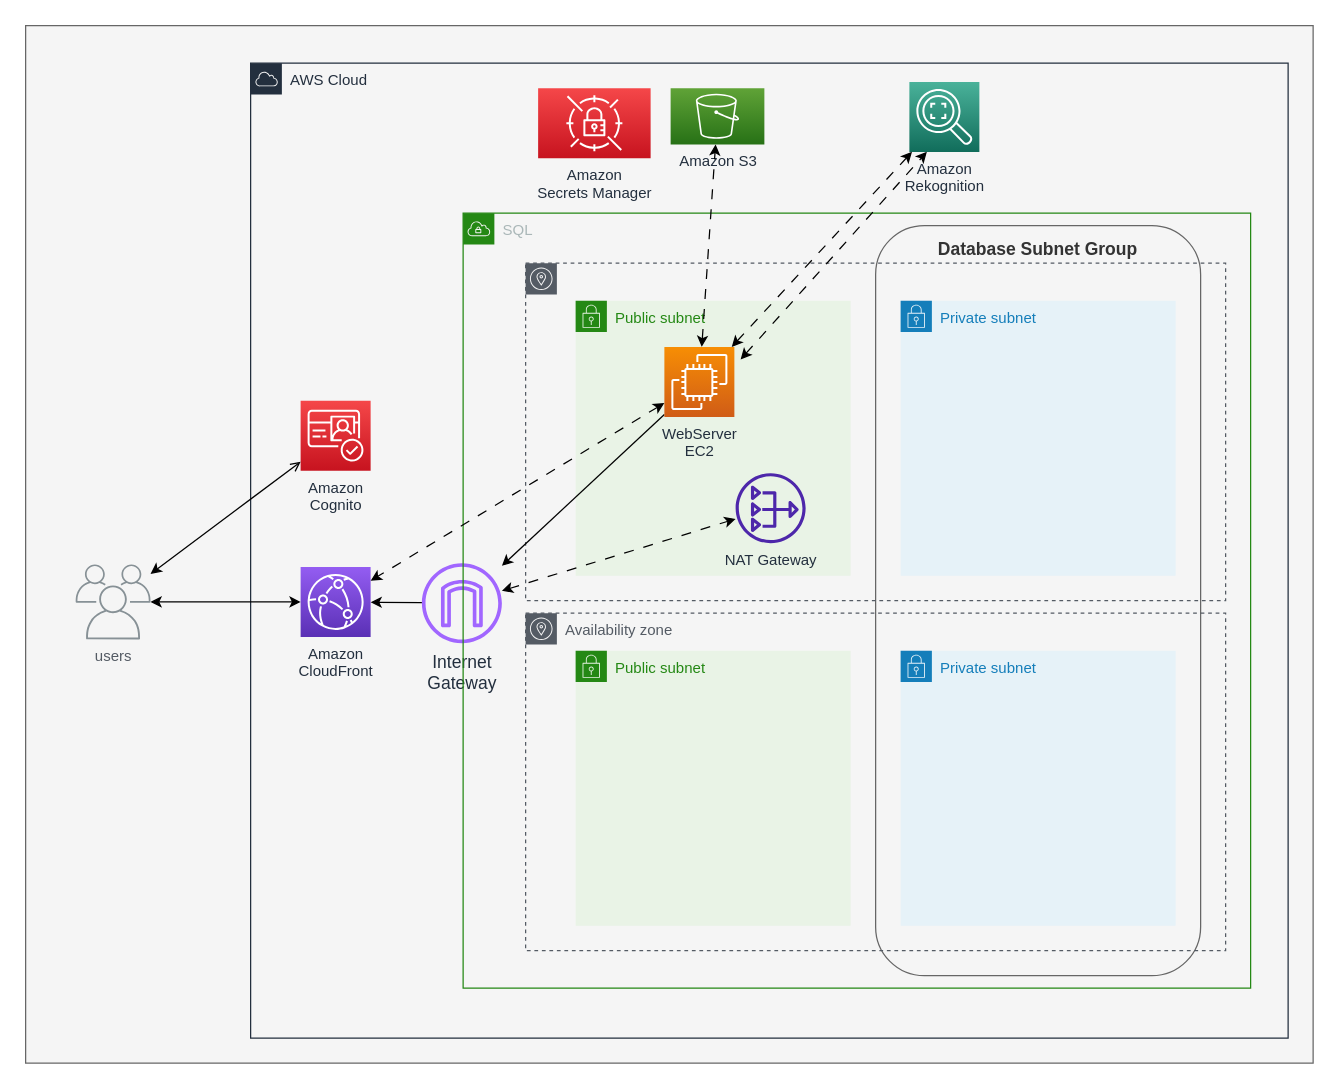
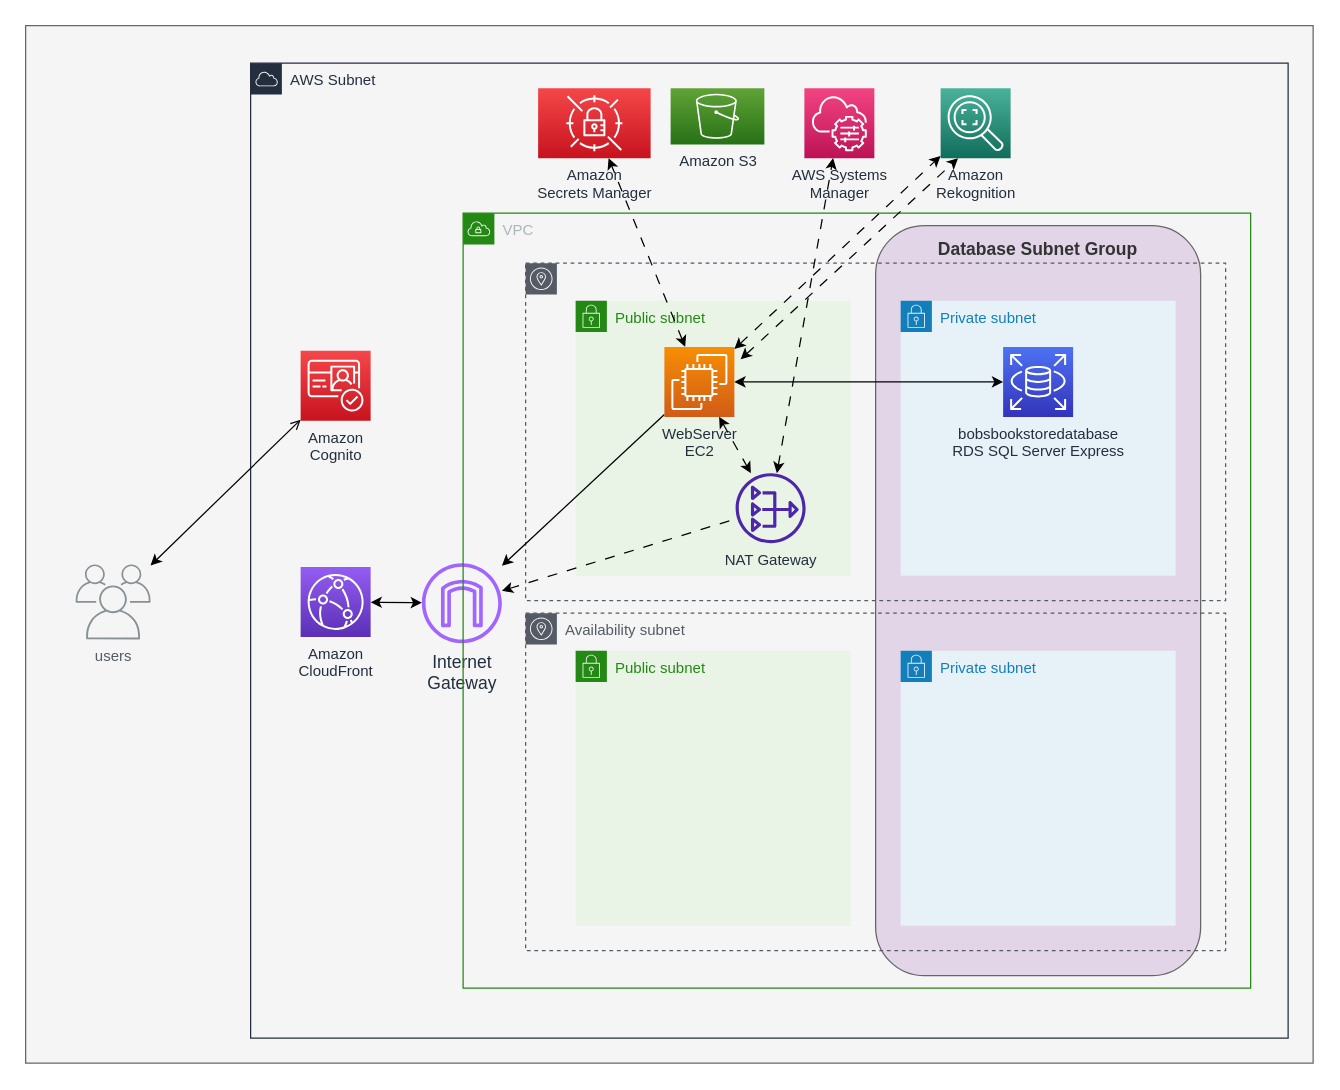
- <mxCell id="3" value="AWS Cloud" style="points=[[0,0],[0.25,0],[0.5,0],[0.75,0],[1,0],[1,0.25],[1,0.5],[1,0.75],[1,1],[0.75,1],[0.5,1],[0.25,1],[0,1],[0,0.75],[0,0.5],[0,0.25]];outlineConnect=0;gradientColor=none;html=1;whiteSpace=wrap;fontSize=12;fontStyle=0;container=1;pointerEvents=0;collapsible=0;recursiveResize=0;shape=mxgraph.aws4.group;grIcon=mxgraph.aws4.group_aws_cloud;strokeColor=#232F3E;fillColor=none;verticalAlign=top;align=left;spacingLeft=30;fontColor=#232F3E;dashed=0;" vertex="1" parent="1"><mxGeometry x="200" y="50" width="830" height="780" as="geometry" /></mxCell>
+ <mxCell id="3" value="AWS Subnet" style="points=[[0,0],[0.25,0],[0.5,0],[0.75,0],[1,0],[1,0.25],[1,0.5],[1,0.75],[1,1],[0.75,1],[0.5,1],[0.25,1],[0,1],[0,0.75],[0,0.5],[0,0.25]];outlineConnect=0;gradientColor=none;html=1;whiteSpace=wrap;fontSize=12;fontStyle=0;container=1;pointerEvents=0;collapsible=0;recursiveResize=0;shape=mxgraph.aws4.group;grIcon=mxgraph.aws4.group_aws_cloud;strokeColor=#232F3E;fillColor=none;verticalAlign=top;align=left;spacingLeft=30;fontColor=#232F3E;dashed=0;" vertex="1" parent="1"><mxGeometry x="200" y="50" width="830" height="780" as="geometry" /></mxCell>
- <mxCell id="10" value="&lt;div&gt;Amazon &lt;br&gt;&lt;/div&gt;&lt;div&gt;Rekognition&lt;/div&gt;" style="sketch=0;points=[[0,0,0],[0.25,0,0],[0.5,0,0],[0.75,0,0],[1,0,0],[0,1,0],[0.25,1,0],[0.5,1,0],[0.75,1,0],[1,1,0],[0,0.25,0],[0,0.5,0],[0,0.75,0],[1,0.25,0],[1,0.5,0],[1,0.75,0]];outlineConnect=0;fontColor=#232F3E;gradientColor=#4AB29A;gradientDirection=north;fillColor=#116D5B;strokeColor=#ffffff;dashed=0;verticalLabelPosition=bottom;verticalAlign=top;align=center;html=1;fontSize=12;fontStyle=0;aspect=fixed;shape=mxgraph.aws4.resourceIcon;resIcon=mxgraph.aws4.rekognition_2;" vertex="1" parent="3"><mxGeometry x="527" y="15" width="56" height="56" as="geometry" /></mxCell>
+ <mxCell id="10" value="&lt;div&gt;Amazon &lt;br&gt;&lt;/div&gt;&lt;div&gt;Rekognition&lt;/div&gt;" style="sketch=0;points=[[0,0,0],[0.25,0,0],[0.5,0,0],[0.75,0,0],[1,0,0],[0,1,0],[0.25,1,0],[0.5,1,0],[0.75,1,0],[1,1,0],[0,0.25,0],[0,0.5,0],[0,0.75,0],[1,0.25,0],[1,0.5,0],[1,0.75,0]];outlineConnect=0;fontColor=#232F3E;gradientColor=#4AB29A;gradientDirection=north;fillColor=#116D5B;strokeColor=#ffffff;dashed=0;verticalLabelPosition=bottom;verticalAlign=top;align=center;html=1;fontSize=12;fontStyle=0;aspect=fixed;shape=mxgraph.aws4.resourceIcon;resIcon=mxgraph.aws4.rekognition_2;" vertex="1" parent="3"><mxGeometry x="552" y="20" width="56" height="56" as="geometry" /></mxCell>
+ <mxCell id="9" value="&lt;div&gt;AWS Systems&lt;/div&gt;&lt;div&gt;Manager&lt;br&gt;&lt;/div&gt;" style="sketch=0;points=[[0,0,0],[0.25,0,0],[0.5,0,0],[0.75,0,0],[1,0,0],[0,1,0],[0.25,1,0],[0.5,1,0],[0.75,1,0],[1,1,0],[0,0.25,0],[0,0.5,0],[0,0.75,0],[1,0.25,0],[1,0.5,0],[1,0.75,0]];points=[[0,0,0],[0.25,0,0],[0.5,0,0],[0.75,0,0],[1,0,0],[0,1,0],[0.25,1,0],[0.5,1,0],[0.75,1,0],[1,1,0],[0,0.25,0],[0,0.5,0],[0,0.75,0],[1,0.25,0],[1,0.5,0],[1,0.75,0]];outlineConnect=0;fontColor=#232F3E;gradientColor=#F34482;gradientDirection=north;fillColor=#BC1356;strokeColor=#ffffff;dashed=0;verticalLabelPosition=bottom;verticalAlign=top;align=center;html=1;fontSize=12;fontStyle=0;aspect=fixed;shape=mxgraph.aws4.resourceIcon;resIcon=mxgraph.aws4.systems_manager;" vertex="1" parent="3"><mxGeometry x="443" y="20" width="56" height="56" as="geometry" /></mxCell>
- <mxCell id="12" value="SQL" style="points=[[0,0],[0.25,0],[0.5,0],[0.75,0],[1,0],[1,0.25],[1,0.5],[1,0.75],[1,1],[0.75,1],[0.5,1],[0.25,1],[0,1],[0,0.75],[0,0.5],[0,0.25]];outlineConnect=0;gradientColor=none;html=1;whiteSpace=wrap;fontSize=12;fontStyle=0;shape=mxgraph.aws4.group;grIcon=mxgraph.aws4.group_vpc;strokeColor=#248814;fillColor=none;verticalAlign=top;align=left;spacingLeft=30;fontColor=#AAB7B8;dashed=0;" vertex="1" parent="1"><mxGeometry x="370" y="170" width="630" height="620" as="geometry" /></mxCell>
+ <mxCell id="12" value="VPC" style="points=[[0,0],[0.25,0],[0.5,0],[0.75,0],[1,0],[1,0.25],[1,0.5],[1,0.75],[1,1],[0.75,1],[0.5,1],[0.25,1],[0,1],[0,0.75],[0,0.5],[0,0.25]];outlineConnect=0;gradientColor=none;html=1;whiteSpace=wrap;fontSize=12;fontStyle=0;shape=mxgraph.aws4.group;grIcon=mxgraph.aws4.group_vpc;strokeColor=#248814;fillColor=none;verticalAlign=top;align=left;spacingLeft=30;fontColor=#AAB7B8;dashed=0;" vertex="1" parent="1"><mxGeometry x="370" y="170" width="630" height="620" as="geometry" /></mxCell>
- <mxCell id="29" value="" style="endArrow=classic;startArrow=classic;html=1;rounded=0;strokeColor=#000000;dashed=1;dashPattern=8 8;" edge="1" parent="1" source="26" target="22"><mxGeometry width="50" height="50" relative="1" as="geometry"><mxPoint x="80" y="471" as="sourcePoint" /><mxPoint x="250" y="374" as="targetPoint" /></mxGeometry></mxCell>
+ <mxCell id="29" value="" style="endArrow=classic;startArrow=classic;html=1;rounded=0;strokeColor=#000000;dashed=1;dashPattern=8 8;" edge="1" parent="1" source="26" target="21"><mxGeometry width="50" height="50" relative="1" as="geometry"><mxPoint x="80" y="471" as="sourcePoint" /><mxPoint x="250" y="374" as="targetPoint" /></mxGeometry></mxCell>
+ <mxCell id="27" value="" style="endArrow=classic;startArrow=classic;html=1;rounded=0;strokeColor=#000000;" edge="1" parent="1" source="26" target="20"><mxGeometry width="50" height="50" relative="1" as="geometry"><mxPoint x="80" y="471" as="sourcePoint" /><mxPoint x="250" y="374" as="targetPoint" /></mxGeometry></mxCell>
+ <mxCell id="20" value="&lt;div&gt;bobsbookstoredatabase&lt;/div&gt;&lt;div&gt;RDS SQL Server Express&lt;br&gt;&lt;/div&gt;" style="sketch=0;points=[[0,0,0],[0.25,0,0],[0.5,0,0],[0.75,0,0],[1,0,0],[0,1,0],[0.25,1,0],[0.5,1,0],[0.75,1,0],[1,1,0],[0,0.25,0],[0,0.5,0],[0,0.75,0],[1,0.25,0],[1,0.5,0],[1,0.75,0]];outlineConnect=0;fontColor=#232F3E;gradientColor=#4D72F3;gradientDirection=north;fillColor=#3334B9;strokeColor=#ffffff;dashed=0;verticalLabelPosition=bottom;verticalAlign=top;align=center;html=1;fontSize=12;fontStyle=0;aspect=fixed;shape=mxgraph.aws4.resourceIcon;resIcon=mxgraph.aws4.rds;" vertex="1" parent="1"><mxGeometry x="802" y="277" width="56" height="56" as="geometry" /></mxCell>
+ <mxCell id="31" value="" style="endArrow=classic;startArrow=classic;html=1;rounded=0;strokeColor=#000000;dashed=1;dashPattern=8 8;" edge="1" parent="1" source="21" target="9"><mxGeometry width="50" height="50" relative="1" as="geometry"><mxPoint x="578" y="287" as="sourcePoint" /><mxPoint x="625" y="136" as="targetPoint" /></mxGeometry></mxCell>
- <mxCell id="4" value="&lt;div&gt;Amazon&lt;/div&gt;&lt;div&gt;Cognito&lt;br&gt;&lt;/div&gt;" style="sketch=0;points=[[0,0,0],[0.25,0,0],[0.5,0,0],[0.75,0,0],[1,0,0],[0,1,0],[0.25,1,0],[0.5,1,0],[0.75,1,0],[1,1,0],[0,0.25,0],[0,0.5,0],[0,0.75,0],[1,0.25,0],[1,0.5,0],[1,0.75,0]];outlineConnect=0;fontColor=#232F3E;gradientColor=#F54749;gradientDirection=north;fillColor=#C7131F;strokeColor=#ffffff;dashed=0;verticalLabelPosition=bottom;verticalAlign=top;align=center;html=1;fontSize=12;fontStyle=0;aspect=fixed;shape=mxgraph.aws4.resourceIcon;resIcon=mxgraph.aws4.cognito;" vertex="1" parent="3"><mxGeometry x="40" y="270" width="56" height="56" as="geometry" /></mxCell>
+ <mxCell id="4" value="&lt;div&gt;Amazon&lt;/div&gt;&lt;div&gt;Cognito&lt;br&gt;&lt;/div&gt;" style="sketch=0;points=[[0,0,0],[0.25,0,0],[0.5,0,0],[0.75,0,0],[1,0,0],[0,1,0],[0.25,1,0],[0.5,1,0],[0.75,1,0],[1,1,0],[0,0.25,0],[0,0.5,0],[0,0.75,0],[1,0.25,0],[1,0.5,0],[1,0.75,0]];outlineConnect=0;fontColor=#232F3E;gradientColor=#F54749;gradientDirection=north;fillColor=#C7131F;strokeColor=#ffffff;dashed=0;verticalLabelPosition=bottom;verticalAlign=top;align=center;html=1;fontSize=12;fontStyle=0;aspect=fixed;shape=mxgraph.aws4.resourceIcon;resIcon=mxgraph.aws4.cognito;" vertex="1" parent="3"><mxGeometry x="40" y="230" width="56" height="56" as="geometry" /></mxCell>
- <mxCell id="28" value="" style="endArrow=classic;startArrow=classic;html=1;rounded=0;strokeColor=#000000;dashed=1;dashPattern=8 8;" edge="1" parent="1" source="26" target="5"><mxGeometry width="50" height="50" relative="1" as="geometry"><mxPoint x="80" y="471" as="sourcePoint" /><mxPoint x="250" y="374" as="targetPoint" /></mxGeometry></mxCell>
+ <mxCell id="28" value="" style="endArrow=classic;startArrow=classic;html=1;rounded=0;strokeColor=#000000;dashed=1;dashPattern=8 8;" edge="1" parent="1" source="26" target="7"><mxGeometry width="50" height="50" relative="1" as="geometry"><mxPoint x="80" y="471" as="sourcePoint" /><mxPoint x="250" y="374" as="targetPoint" /></mxGeometry></mxCell>
- <mxCell id="30" value="" style="endArrow=classic;startArrow=classic;html=1;rounded=0;strokeColor=#000000;dashed=1;dashPattern=8 8;" edge="1" parent="1" source="6" target="21"><mxGeometry width="50" height="50" relative="1" as="geometry"><mxPoint x="80" y="471" as="sourcePoint" /><mxPoint x="250" y="374" as="targetPoint" /></mxGeometry></mxCell>
+ <mxCell id="30" value="" style="endArrow=none;startArrow=classic;html=1;rounded=0;strokeColor=#000000;dashed=1;dashPattern=8 8;" edge="1" parent="1" source="6" target="21"><mxGeometry width="50" height="50" relative="1" as="geometry"><mxPoint x="80" y="471" as="sourcePoint" /><mxPoint x="250" y="374" as="targetPoint" /></mxGeometry></mxCell>
- <mxCell id="13" value="&lt;div&gt;&lt;br&gt;&lt;/div&gt;&lt;div style=&quot;font-size: 14px;&quot;&gt;&lt;b&gt;Database Subnet Group&lt;/b&gt;&lt;/div&gt;&lt;div&gt;&lt;br&gt;&lt;/div&gt;&lt;div&gt;&lt;br&gt;&lt;/div&gt;&lt;div&gt;&lt;br&gt;&lt;/div&gt;&lt;div&gt;&lt;br&gt;&lt;/div&gt;&lt;div&gt;&lt;br&gt;&lt;/div&gt;&lt;div&gt;&lt;br&gt;&lt;/div&gt;&lt;div&gt;&lt;br&gt;&lt;/div&gt;&lt;div&gt;&lt;br&gt;&lt;/div&gt;&lt;div&gt;&lt;br&gt;&lt;/div&gt;&lt;div&gt;&lt;br&gt;&lt;/div&gt;&lt;div&gt;&lt;br&gt;&lt;/div&gt;&lt;div&gt;&lt;br&gt;&lt;/div&gt;&lt;div&gt;&lt;br&gt;&lt;/div&gt;&lt;div&gt;&lt;br&gt;&lt;/div&gt;&lt;div&gt;&lt;br&gt;&lt;/div&gt;&lt;div&gt;&lt;br&gt;&lt;/div&gt;&lt;div&gt;&lt;br&gt;&lt;/div&gt;&lt;div&gt;&lt;br&gt;&lt;/div&gt;&lt;div&gt;&lt;br&gt;&lt;/div&gt;&lt;div&gt;&lt;br&gt;&lt;/div&gt;&lt;div&gt;&lt;br&gt;&lt;/div&gt;&lt;div&gt;&lt;br&gt;&lt;/div&gt;&lt;div&gt;&lt;br&gt;&lt;/div&gt;&lt;div&gt;&lt;br&gt;&lt;/div&gt;&lt;div&gt;&lt;br&gt;&lt;/div&gt;&lt;div&gt;&lt;br&gt;&lt;/div&gt;&lt;div&gt;&lt;br&gt;&lt;/div&gt;&lt;div&gt;&lt;br&gt;&lt;/div&gt;&lt;div&gt;&lt;br&gt;&lt;/div&gt;&lt;div&gt;&lt;br&gt;&lt;/div&gt;&lt;div&gt;&lt;br&gt;&lt;/div&gt;&lt;div&gt;&lt;br&gt;&lt;/div&gt;&lt;div&gt;&lt;br&gt;&lt;/div&gt;&lt;div&gt;&lt;br&gt;&lt;/div&gt;&lt;div&gt;&lt;br&gt;&lt;/div&gt;&lt;div&gt;&lt;br&gt;&lt;/div&gt;&lt;div&gt;&lt;br&gt;&lt;/div&gt;&lt;div&gt;&lt;br&gt;&lt;/div&gt;&lt;div&gt;&lt;br&gt;&lt;/div&gt;&lt;div&gt;&lt;br&gt;&lt;/div&gt;" style="rounded=1;whiteSpace=wrap;html=1;fillColor=#f5f5f5;fontColor=#333333;strokeColor=#666666;" vertex="1" parent="1"><mxGeometry x="700" y="180" width="260" height="600" as="geometry" /></mxCell>
+ <mxCell id="13" value="&lt;div&gt;&lt;br&gt;&lt;/div&gt;&lt;div style=&quot;font-size: 14px;&quot;&gt;&lt;b&gt;Database Subnet Group&lt;/b&gt;&lt;/div&gt;&lt;div&gt;&lt;br&gt;&lt;/div&gt;&lt;div&gt;&lt;br&gt;&lt;/div&gt;&lt;div&gt;&lt;br&gt;&lt;/div&gt;&lt;div&gt;&lt;br&gt;&lt;/div&gt;&lt;div&gt;&lt;br&gt;&lt;/div&gt;&lt;div&gt;&lt;br&gt;&lt;/div&gt;&lt;div&gt;&lt;br&gt;&lt;/div&gt;&lt;div&gt;&lt;br&gt;&lt;/div&gt;&lt;div&gt;&lt;br&gt;&lt;/div&gt;&lt;div&gt;&lt;br&gt;&lt;/div&gt;&lt;div&gt;&lt;br&gt;&lt;/div&gt;&lt;div&gt;&lt;br&gt;&lt;/div&gt;&lt;div&gt;&lt;br&gt;&lt;/div&gt;&lt;div&gt;&lt;br&gt;&lt;/div&gt;&lt;div&gt;&lt;br&gt;&lt;/div&gt;&lt;div&gt;&lt;br&gt;&lt;/div&gt;&lt;div&gt;&lt;br&gt;&lt;/div&gt;&lt;div&gt;&lt;br&gt;&lt;/div&gt;&lt;div&gt;&lt;br&gt;&lt;/div&gt;&lt;div&gt;&lt;br&gt;&lt;/div&gt;&lt;div&gt;&lt;br&gt;&lt;/div&gt;&lt;div&gt;&lt;br&gt;&lt;/div&gt;&lt;div&gt;&lt;br&gt;&lt;/div&gt;&lt;div&gt;&lt;br&gt;&lt;/div&gt;&lt;div&gt;&lt;br&gt;&lt;/div&gt;&lt;div&gt;&lt;br&gt;&lt;/div&gt;&lt;div&gt;&lt;br&gt;&lt;/div&gt;&lt;div&gt;&lt;br&gt;&lt;/div&gt;&lt;div&gt;&lt;br&gt;&lt;/div&gt;&lt;div&gt;&lt;br&gt;&lt;/div&gt;&lt;div&gt;&lt;br&gt;&lt;/div&gt;&lt;div&gt;&lt;br&gt;&lt;/div&gt;&lt;div&gt;&lt;br&gt;&lt;/div&gt;&lt;div&gt;&lt;br&gt;&lt;/div&gt;&lt;div&gt;&lt;br&gt;&lt;/div&gt;&lt;div&gt;&lt;br&gt;&lt;/div&gt;&lt;div&gt;&lt;br&gt;&lt;/div&gt;&lt;div&gt;&lt;br&gt;&lt;/div&gt;&lt;div&gt;&lt;br&gt;&lt;/div&gt;&lt;div&gt;&lt;br&gt;&lt;/div&gt;" style="rounded=1;whiteSpace=wrap;html=1;fillColor=#e1d5e7;fontColor=#333333;strokeColor=#666666;" vertex="1" parent="1"><mxGeometry x="700" y="180" width="260" height="600" as="geometry" /></mxCell>
- <mxCell id="23" value="" style="endArrow=classic;startArrow=classic;html=1;rounded=0;strokeColor=#000000;" edge="1" parent="1" source="11" target="5"><mxGeometry width="50" height="50" relative="1" as="geometry"><mxPoint x="590" y="400" as="sourcePoint" /><mxPoint x="640" y="350" as="targetPoint" /></mxGeometry></mxCell>
- <mxCell id="8" value="" style="endArrow=none;startArrow=classic;html=1;rounded=0;strokeColor=#000000;" edge="1" parent="3" source="5" target="6"><mxGeometry width="50" height="50" relative="1" as="geometry"><mxPoint x="-120" y="438" as="sourcePoint" /><mxPoint x="50" y="438" as="targetPoint" /></mxGeometry></mxCell>
+ <mxCell id="8" value="" style="endArrow=classic;startArrow=classic;html=1;rounded=0;strokeColor=#000000;" edge="1" parent="3" source="5" target="6"><mxGeometry width="50" height="50" relative="1" as="geometry"><mxPoint x="-120" y="438" as="sourcePoint" /><mxPoint x="50" y="438" as="targetPoint" /></mxGeometry></mxCell>
- <mxCell id="17" value="Availability zone" style="sketch=0;outlineConnect=0;gradientColor=none;html=1;whiteSpace=wrap;fontSize=12;fontStyle=0;shape=mxgraph.aws4.group;grIcon=mxgraph.aws4.group_availability_zone;strokeColor=#545B64;fillColor=none;verticalAlign=top;align=left;spacingLeft=30;fontColor=#545B64;dashed=1;" vertex="1" parent="1"><mxGeometry x="420" y="490" width="560" height="270" as="geometry" /></mxCell>
+ <mxCell id="17" value="Availability subnet" style="sketch=0;outlineConnect=0;gradientColor=none;html=1;whiteSpace=wrap;fontSize=12;fontStyle=0;shape=mxgraph.aws4.group;grIcon=mxgraph.aws4.group_availability_zone;strokeColor=#545B64;fillColor=none;verticalAlign=top;align=left;spacingLeft=30;fontColor=#545B64;dashed=1;" vertex="1" parent="1"><mxGeometry x="420" y="490" width="560" height="270" as="geometry" /></mxCell>
